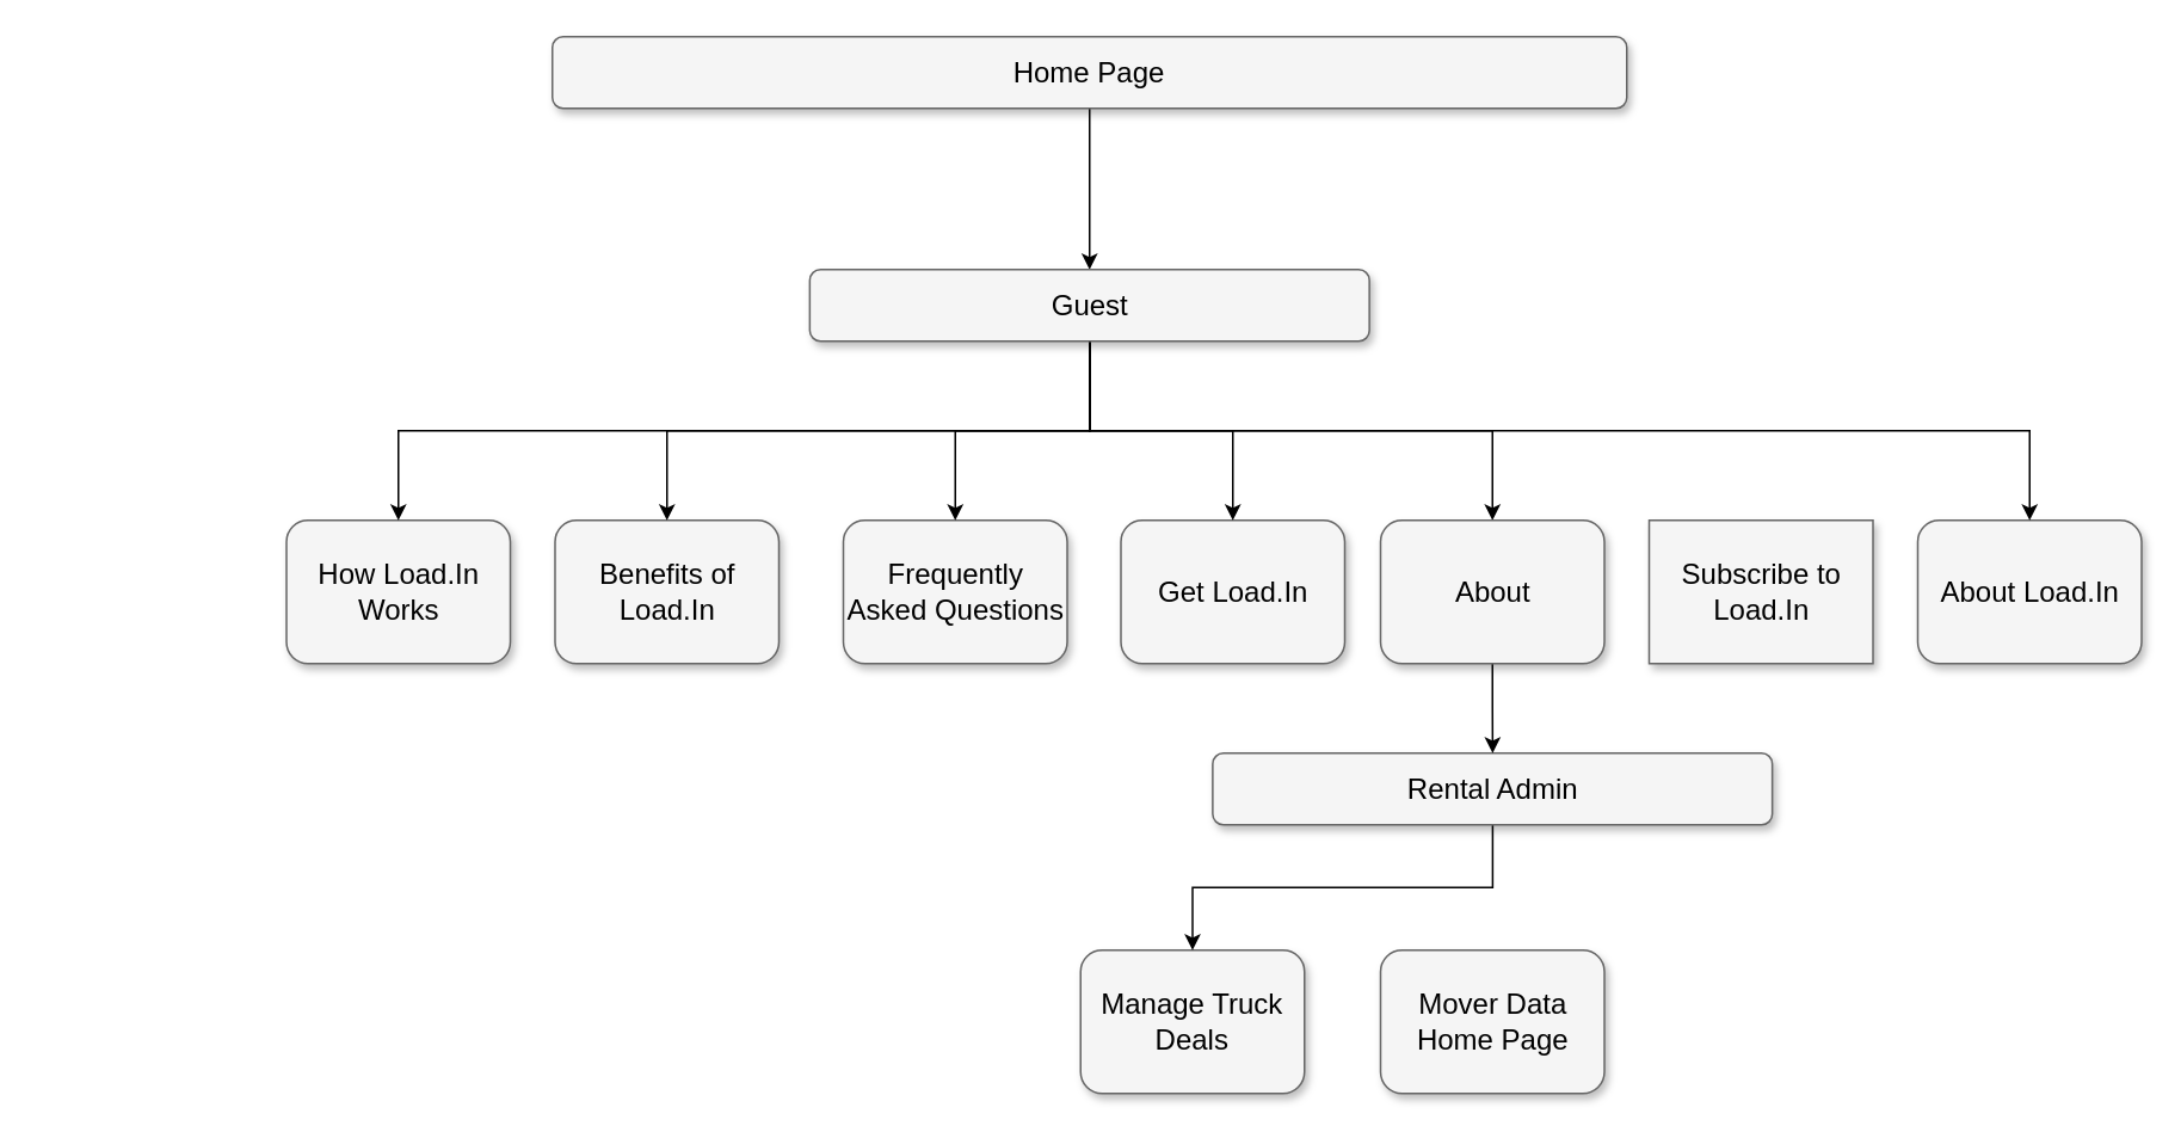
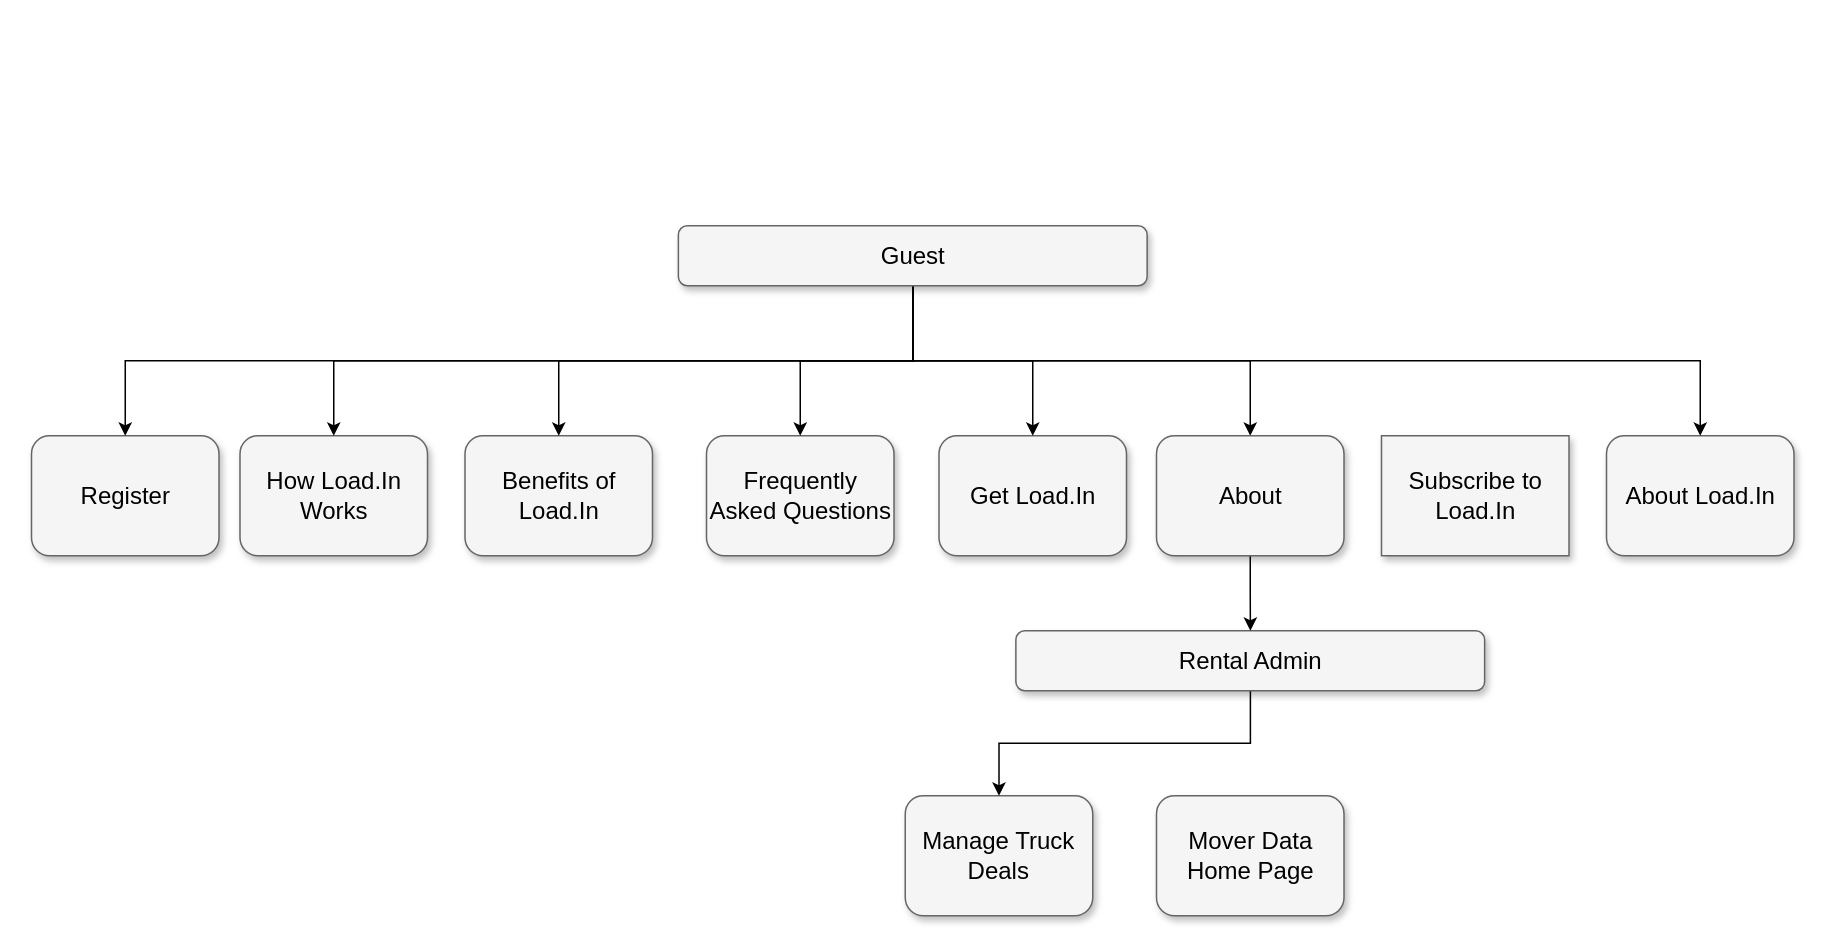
- <mxCell id="3" value="Home Page" style="whiteSpace=wrap;html=1;rounded=1;shadow=1;strokeWidth=1;fontSize=16;align=center;fillColor=#f5f5f5;strokeColor=#666666;" parent="1" vertex="1"><mxGeometry x="308" y="20" width="600" height="40" as="geometry" /></mxCell>
- <mxCell id="2" style="edgeStyle=orthogonalEdgeStyle;rounded=0;orthogonalLoop=1;jettySize=auto;html=1;entryX=0.5;entryY=0;entryDx=0;entryDy=0;exitX=0.5;exitY=1;exitDx=0;exitDy=0;" edge="1" parent="1" source="3" target="20"><mxGeometry relative="1" as="geometry" /></mxCell>
+ <mxCell id="17" style="edgeStyle=orthogonalEdgeStyle;rounded=0;orthogonalLoop=1;jettySize=auto;html=1;entryX=0.5;entryY=0;entryDx=0;entryDy=0;exitX=0.5;exitY=1;exitDx=0;exitDy=0;" edge="1" parent="1" source="20" target="8"><mxGeometry relative="1" as="geometry" /></mxCell>
+ <mxCell id="8" value="Register" style="whiteSpace=wrap;html=1;rounded=1;shadow=1;strokeWidth=1;fontSize=16;align=center;fillColor=#f5f5f5;strokeColor=#666666;" vertex="1" parent="1"><mxGeometry x="20.5" y="290" width="125" height="80" as="geometry" /></mxCell>
